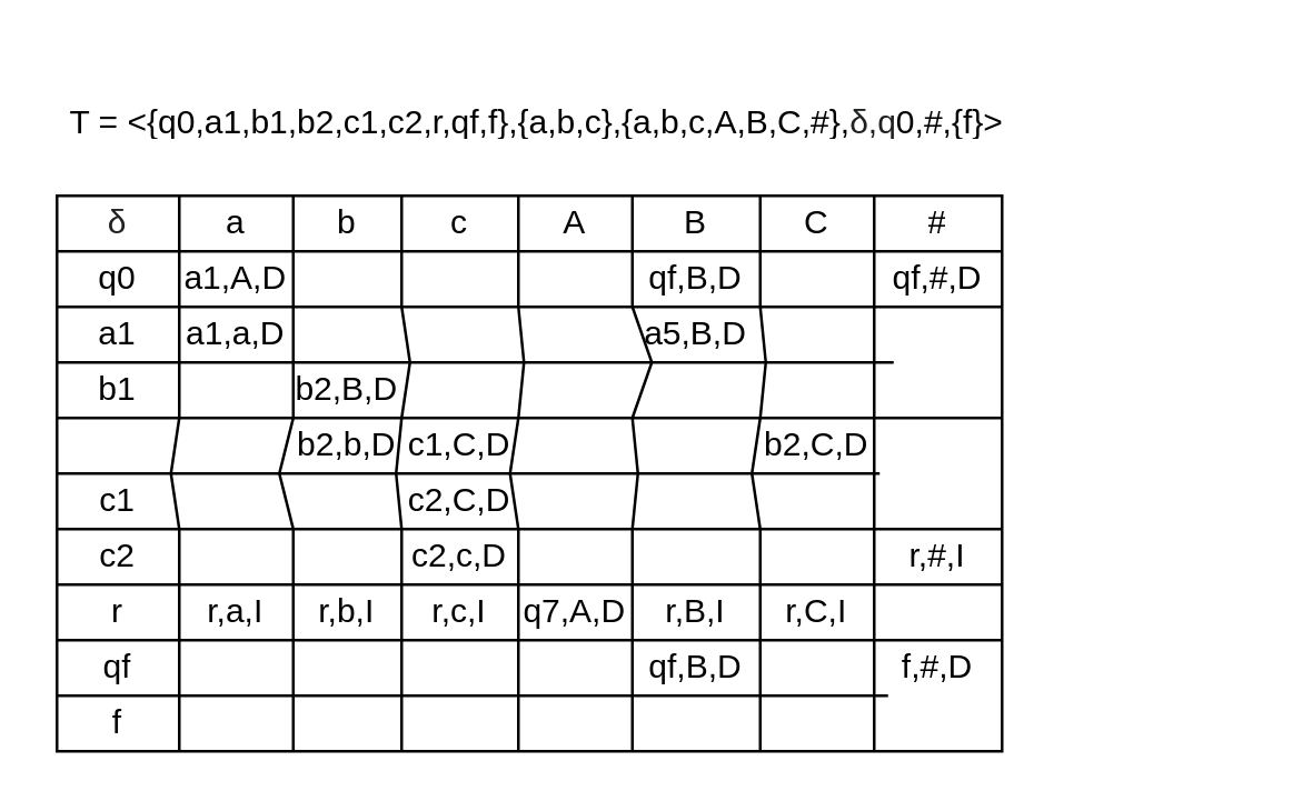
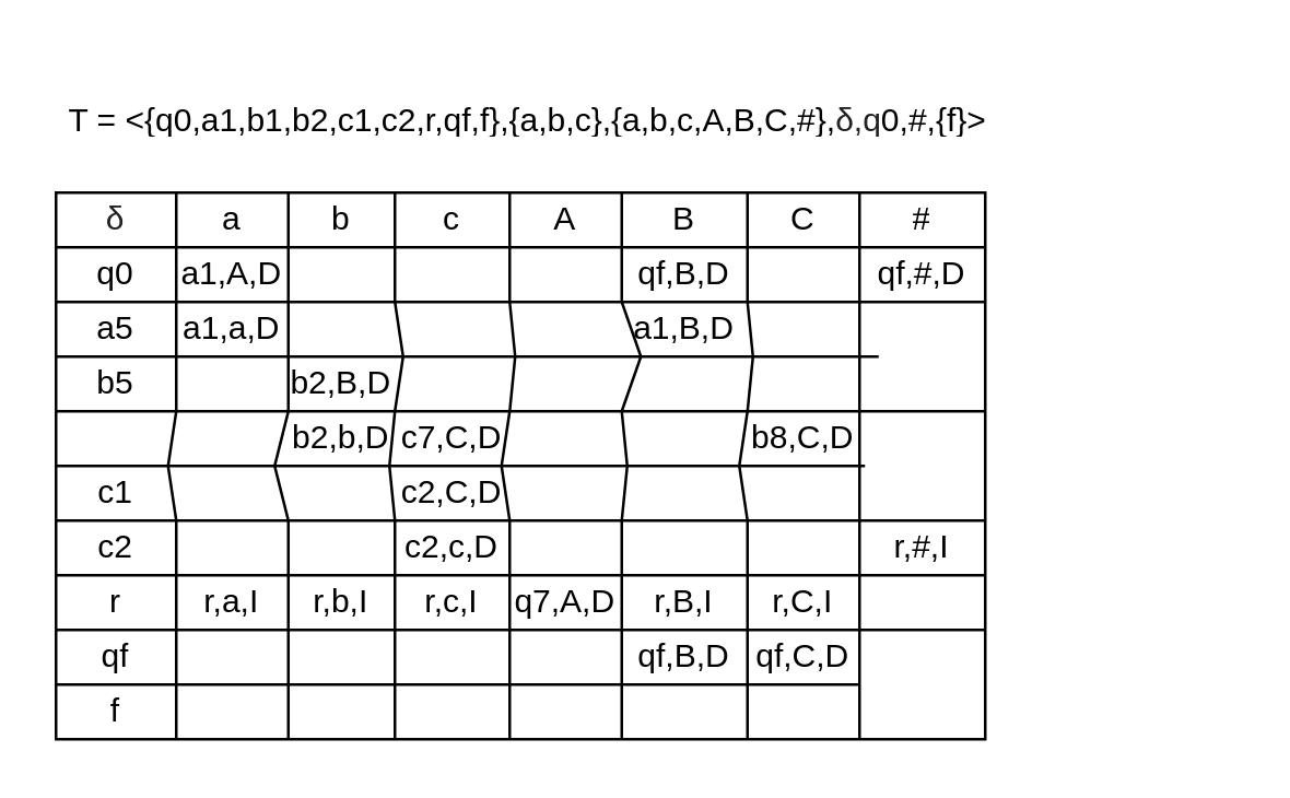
- <mxCell id="22" value="a1" style="shape=partialRectangle;html=1;whiteSpace=wrap;connectable=0;fillColor=none;top=0;left=0;bottom=0;right=0;overflow=hidden;" parent="21" vertex="1"><mxGeometry width="44" height="20" as="geometry" /></mxCell>
+ <mxCell id="22" value="a5" style="shape=partialRectangle;html=1;whiteSpace=wrap;connectable=0;fillColor=none;top=0;left=0;bottom=0;right=0;overflow=hidden;" parent="21" vertex="1"><mxGeometry width="44" height="20" as="geometry" /></mxCell>
- <mxCell id="26" value="a5,B,D" style="shape=partialRectangle;html=1;whiteSpace=wrap;connectable=0;fillColor=none;top=0;left=0;bottom=0;right=0;overflow=hidden;" parent="21" vertex="1"><mxGeometry x="207" width="46" height="20" as="geometry" /></mxCell>
+ <mxCell id="26" value="a1,B,D" style="shape=partialRectangle;html=1;whiteSpace=wrap;connectable=0;fillColor=none;top=0;left=0;bottom=0;right=0;overflow=hidden;" parent="21" vertex="1"><mxGeometry x="207" width="46" height="20" as="geometry" /></mxCell>
- <mxCell id="30" value="b1" style="shape=partialRectangle;html=1;whiteSpace=wrap;connectable=0;fillColor=none;top=0;left=0;bottom=0;right=0;overflow=hidden;" parent="29" vertex="1"><mxGeometry width="44" height="20" as="geometry" /></mxCell>
+ <mxCell id="30" value="b5" style="shape=partialRectangle;html=1;whiteSpace=wrap;connectable=0;fillColor=none;top=0;left=0;bottom=0;right=0;overflow=hidden;" parent="29" vertex="1"><mxGeometry width="44" height="20" as="geometry" /></mxCell>
- <mxCell id="41" value="c1,C,D" style="shape=partialRectangle;html=1;whiteSpace=wrap;connectable=0;fillColor=none;top=0;left=0;bottom=0;right=0;overflow=hidden;" parent="38" vertex="1"><mxGeometry x="124" width="42" height="20" as="geometry" /></mxCell>
+ <mxCell id="41" value="c7,C,D" style="shape=partialRectangle;html=1;whiteSpace=wrap;connectable=0;fillColor=none;top=0;left=0;bottom=0;right=0;overflow=hidden;" parent="38" vertex="1"><mxGeometry x="124" width="42" height="20" as="geometry" /></mxCell>
- <mxCell id="44" value="b2,C,D" style="shape=partialRectangle;html=1;whiteSpace=wrap;connectable=0;fillColor=none;top=0;left=0;bottom=0;right=0;overflow=hidden;" parent="38" vertex="1"><mxGeometry x="253" width="41" height="20" as="geometry" /></mxCell>
+ <mxCell id="44" value="b8,C,D" style="shape=partialRectangle;html=1;whiteSpace=wrap;connectable=0;fillColor=none;top=0;left=0;bottom=0;right=0;overflow=hidden;" parent="38" vertex="1"><mxGeometry x="253" width="41" height="20" as="geometry" /></mxCell>
+ <mxCell id="80" value="qf,C,D" style="shape=partialRectangle;html=1;whiteSpace=wrap;connectable=0;fillColor=none;top=0;left=0;bottom=0;right=0;overflow=hidden;" parent="73" vertex="1"><mxGeometry x="253" width="41" height="20" as="geometry" /></mxCell>
- <mxCell id="81" value="f,#,D" style="shape=partialRectangle;html=1;whiteSpace=wrap;connectable=0;fillColor=none;top=0;left=0;bottom=0;right=0;overflow=hidden;" parent="73" vertex="1"><mxGeometry x="294" width="46" height="20" as="geometry" /></mxCell>
